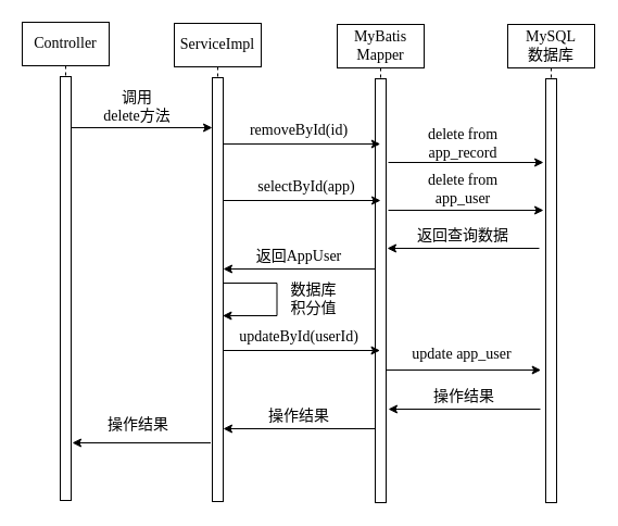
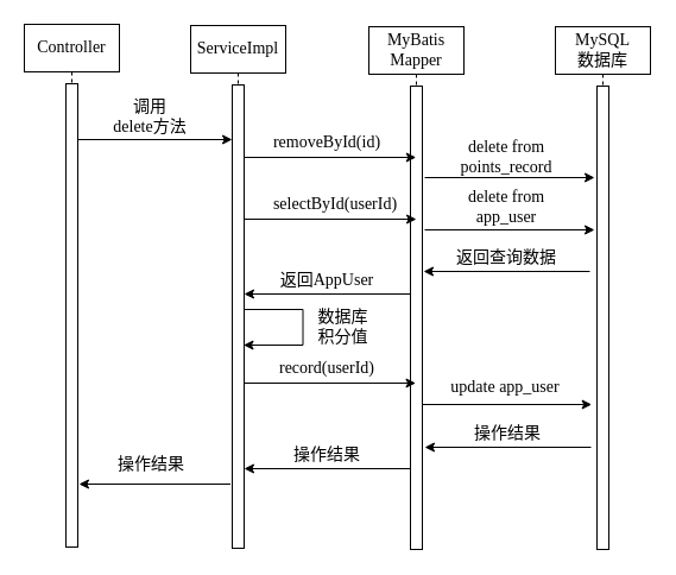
- <mxCell id="30" value="delete from&lt;div&gt;app_record&lt;/div&gt;" style="text;html=1;align=center;verticalAlign=middle;whiteSpace=wrap;rounded=0;fontSize=14;fontFamily=宋体;spacing=0;" parent="1" vertex="1"><mxGeometry x="357" y="119" width="138.233" height="26" as="geometry" /></mxCell>
+ <mxCell id="30" value="delete from&lt;div&gt;points_record&lt;/div&gt;" style="text;html=1;align=center;verticalAlign=middle;whiteSpace=wrap;rounded=0;fontSize=14;fontFamily=宋体;spacing=0;" parent="1" vertex="1"><mxGeometry x="357" y="119" width="138.233" height="26" as="geometry" /></mxCell>
- <mxCell id="27" value="selectById(app)" style="text;html=1;align=center;verticalAlign=middle;whiteSpace=wrap;rounded=0;fontSize=14;fontFamily=宋体;spacing=0;" parent="25" vertex="1"><mxGeometry x="19.32" width="116" height="26" as="geometry" /></mxCell>
+ <mxCell id="27" value="selectById(userId)" style="text;html=1;align=center;verticalAlign=middle;whiteSpace=wrap;rounded=0;fontSize=14;fontFamily=宋体;spacing=0;" parent="25" vertex="1"><mxGeometry x="19.32" width="116" height="26" as="geometry" /></mxCell>
- <mxCell id="19" value="updateById(userId)" style="text;html=1;align=center;verticalAlign=middle;whiteSpace=wrap;rounded=0;fontSize=14;fontFamily=宋体;spacing=0;" parent="17" vertex="1"><mxGeometry x="12.32" width="116" height="26" as="geometry" /></mxCell>
+ <mxCell id="19" value="record(userId)" style="text;html=1;align=center;verticalAlign=middle;whiteSpace=wrap;rounded=0;fontSize=14;fontFamily=宋体;spacing=0;" parent="17" vertex="1"><mxGeometry x="12.32" width="116" height="26" as="geometry" /></mxCell>
